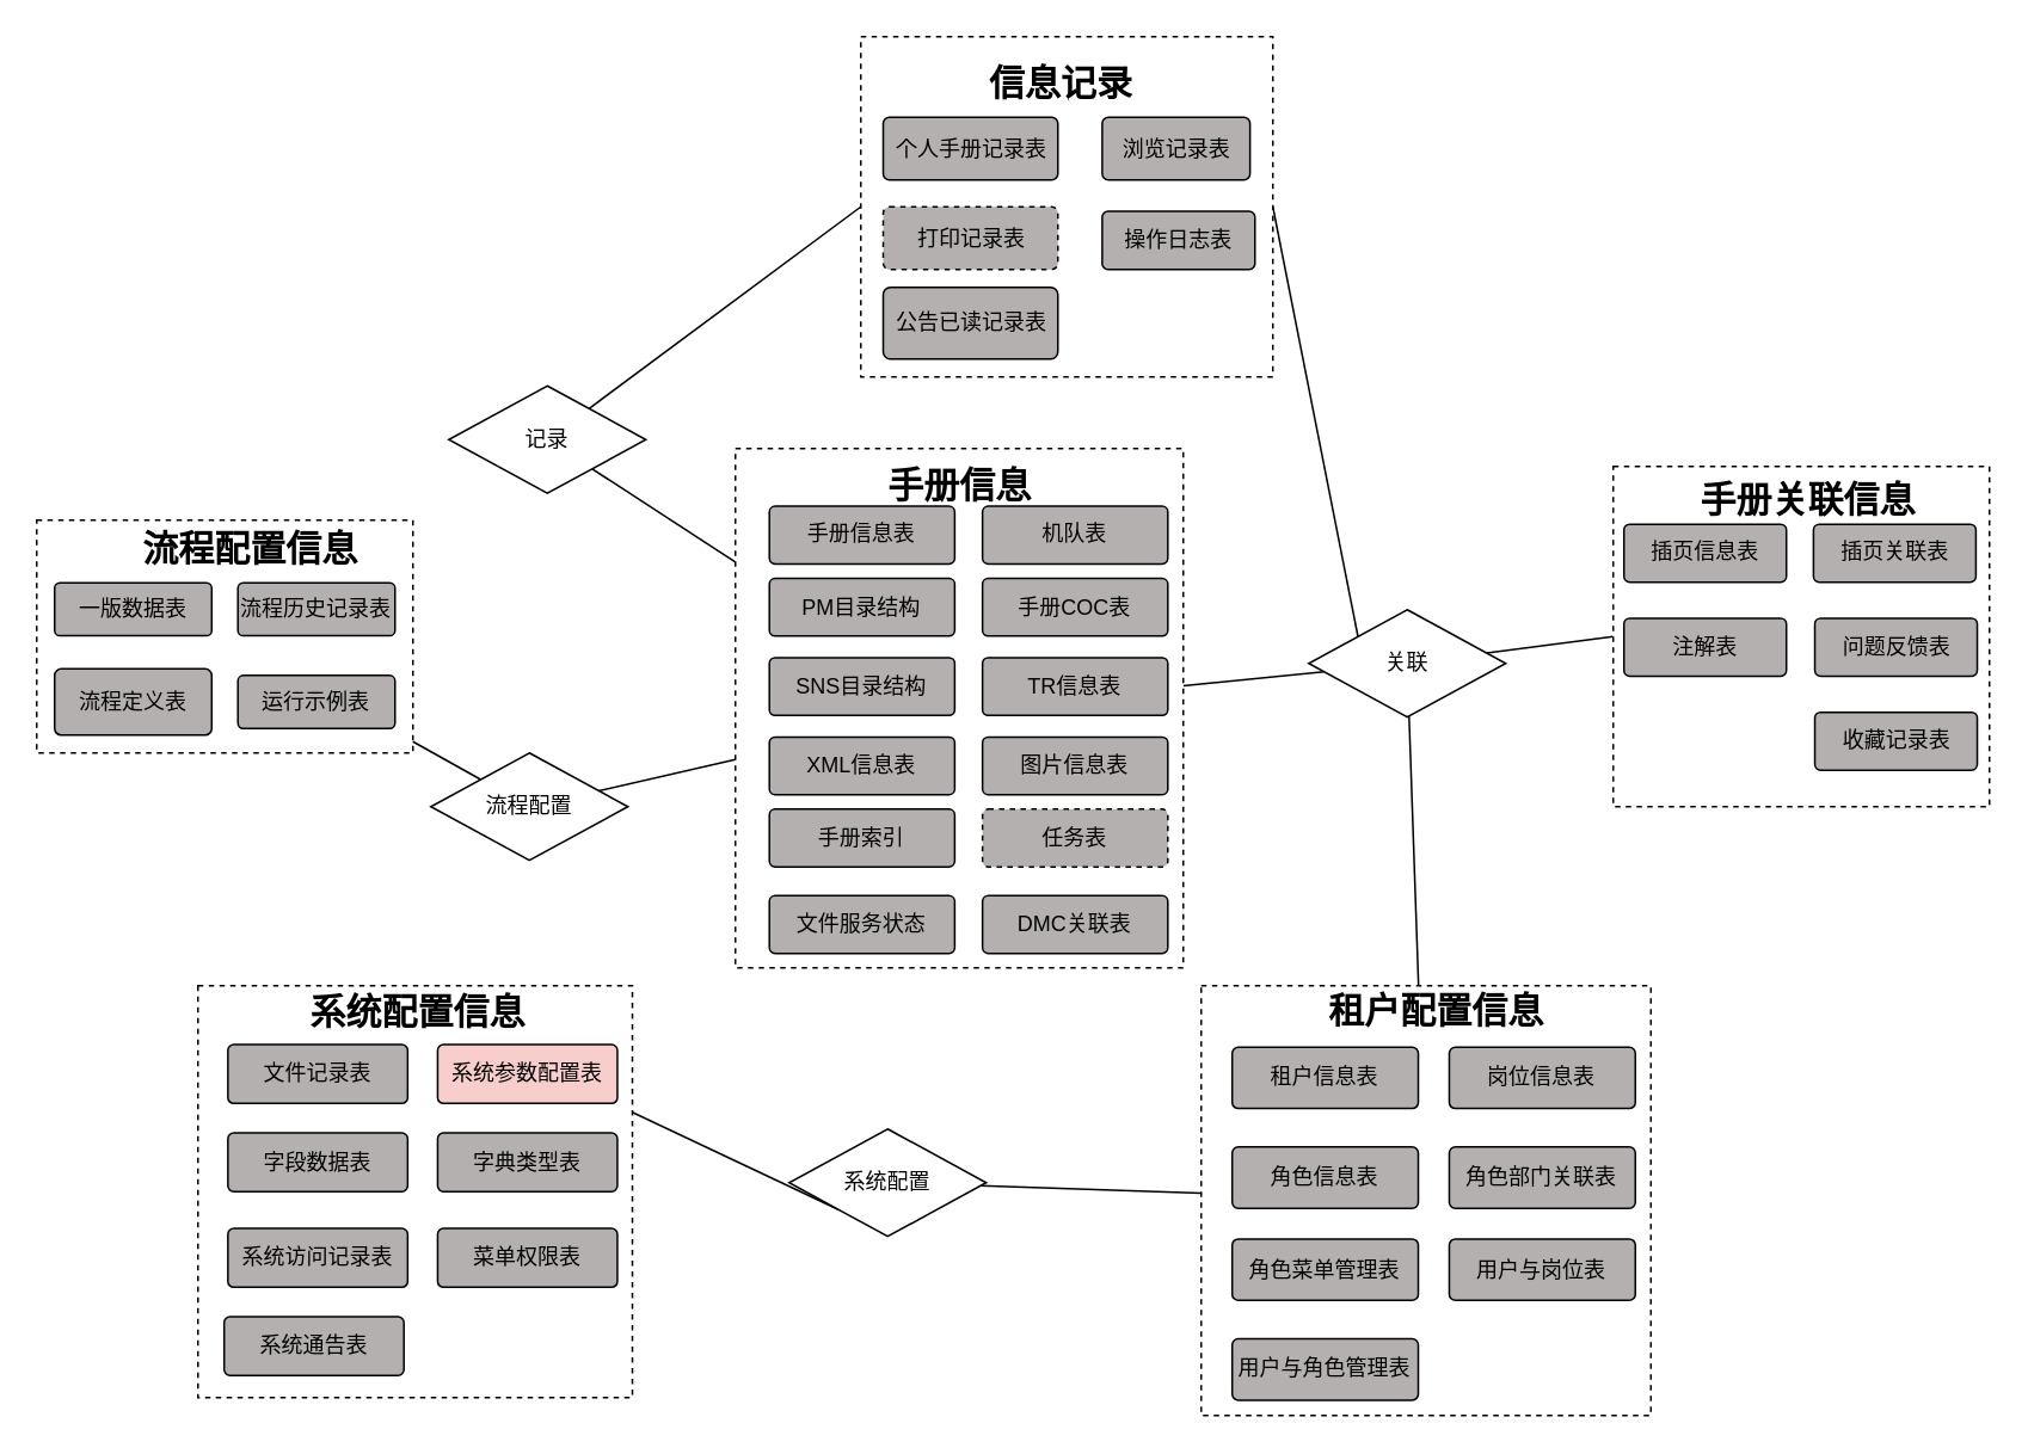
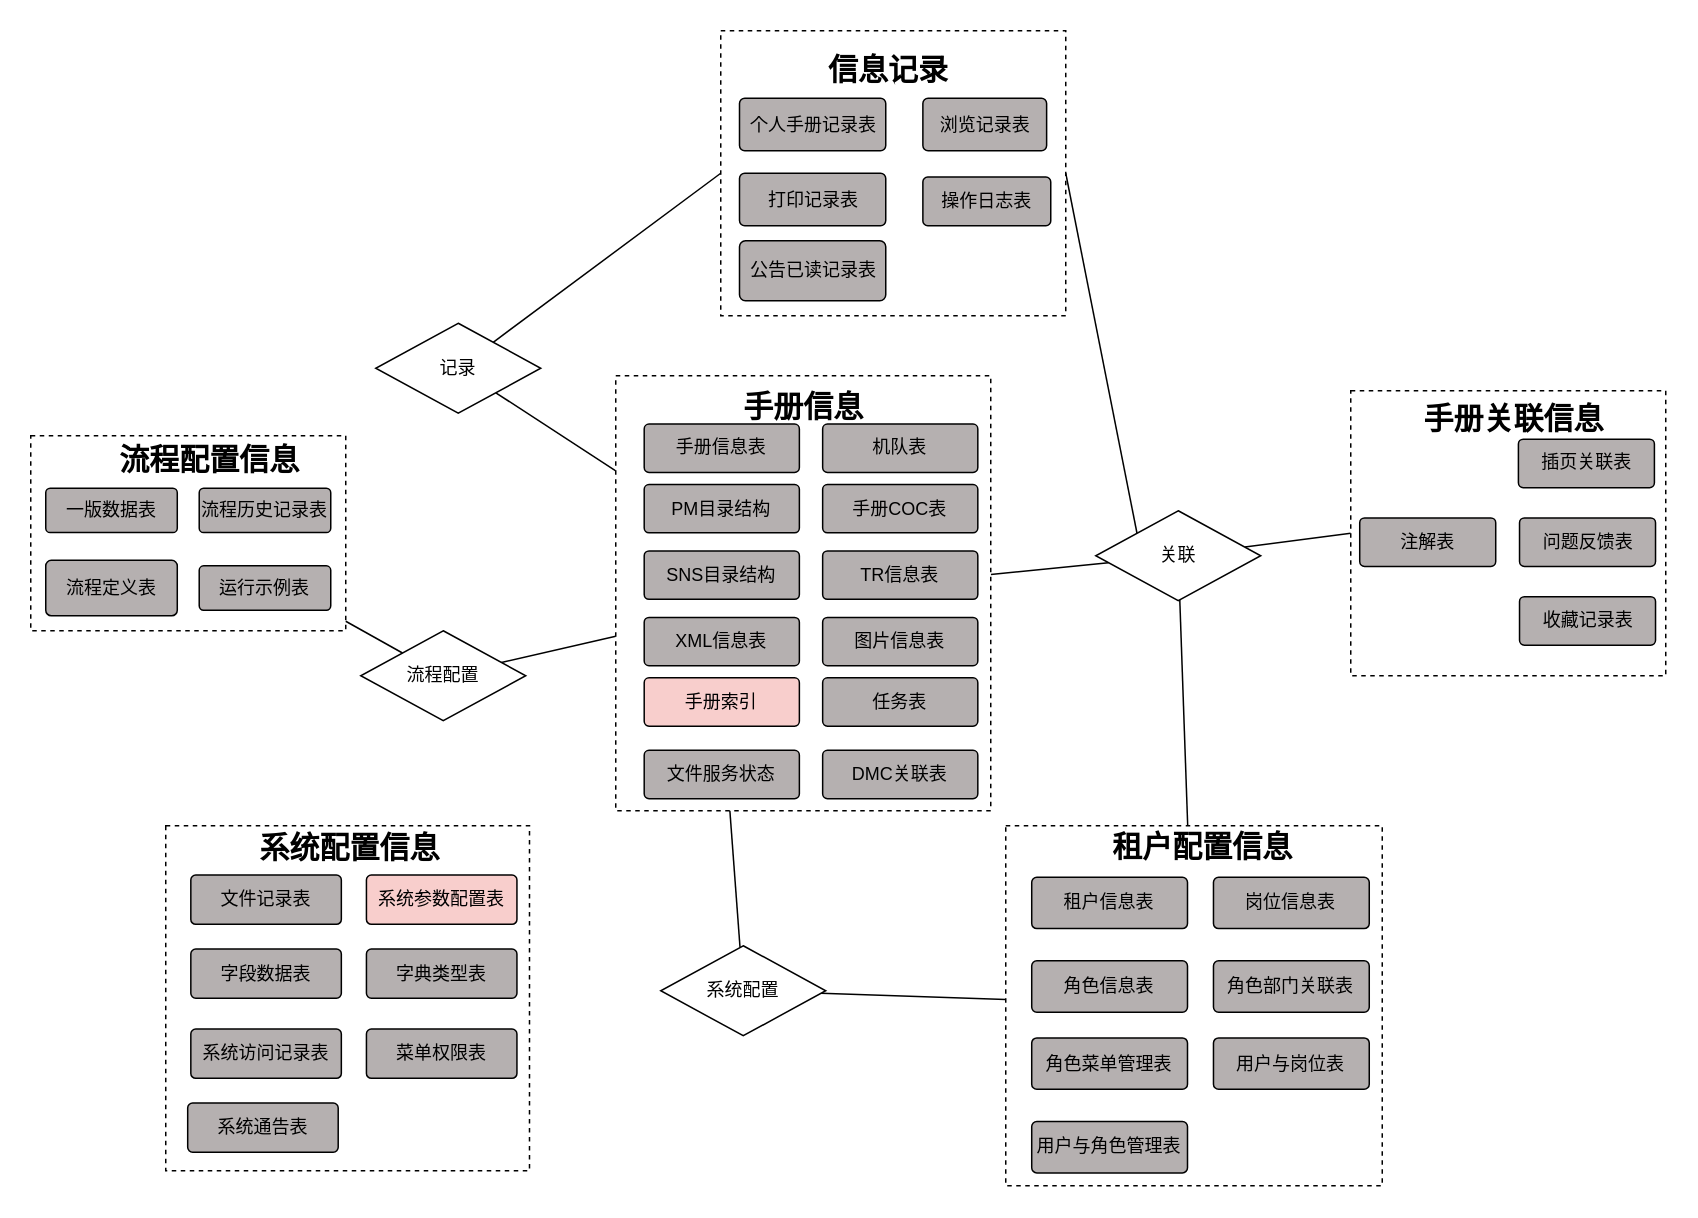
- <mxCell id="12" value="打印记录表" style="rounded=1;arcSize=10;align=center;fillColor=#b5b0b0;whiteSpace=wrap;dashed=1;" parent="1" vertex="1"><mxGeometry x="492.5" y="115" width="97.5" height="35" as="geometry" /></mxCell>
+ <mxCell id="12" value="打印记录表" style="rounded=1;arcSize=10;align=center;fillColor=#b5b0b0;whiteSpace=wrap;" parent="1" vertex="1"><mxGeometry x="492.5" y="115" width="97.5" height="35" as="geometry" /></mxCell>
- <mxCell id="61" value="插页信息表" style="rounded=1;arcSize=10;align=center;fillColor=#b5b0b0;whiteSpace=wrap;" parent="58" vertex="1"><mxGeometry x="5.982" y="32.308" width="90.675" height="32.308" as="geometry" /></mxCell>
- <mxCell id="47" value="手册索引" style="rounded=1;arcSize=10;align=center;fillColor=#b5b0b0;whiteSpace=wrap;" parent="43" vertex="1"><mxGeometry x="18.966" y="201.389" width="103.448" height="32.222" as="geometry" /></mxCell>
+ <mxCell id="47" value="手册索引" style="rounded=1;arcSize=10;align=center;fillColor=#f8cecc;whiteSpace=wrap;" parent="43" vertex="1"><mxGeometry x="18.966" y="201.389" width="103.448" height="32.222" as="geometry" /></mxCell>
- <mxCell id="48" value="任务表" style="rounded=1;arcSize=10;align=center;fillColor=#b5b0b0;whiteSpace=wrap;dashed=1;" parent="43" vertex="1"><mxGeometry x="137.931" y="201.389" width="103.448" height="32.222" as="geometry" /></mxCell>
+ <mxCell id="48" value="任务表" style="rounded=1;arcSize=10;align=center;fillColor=#b5b0b0;whiteSpace=wrap;" parent="43" vertex="1"><mxGeometry x="137.931" y="201.389" width="103.448" height="32.222" as="geometry" /></mxCell>
+ <mxCell id="6" value="" style="edgeStyle=none;rounded=0;orthogonalLoop=1;jettySize=auto;endArrow=none;endFill=0;" parent="1" source="47" target="20" edge="1"><mxGeometry relative="1" as="geometry" /></mxCell>
- <mxCell id="13" value="" style="edgeStyle=none;rounded=0;orthogonalLoop=1;jettySize=auto;entryX=0;entryY=1;entryDx=0;entryDy=0;endArrow=none;endFill=0;" parent="1" source="26" target="20" edge="1"><mxGeometry relative="1" as="geometry" /></mxCell>
